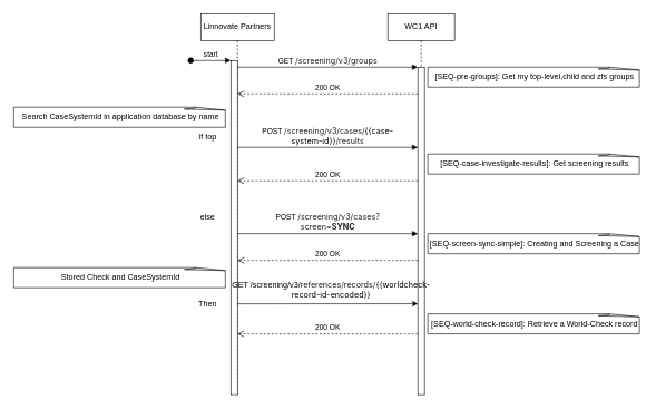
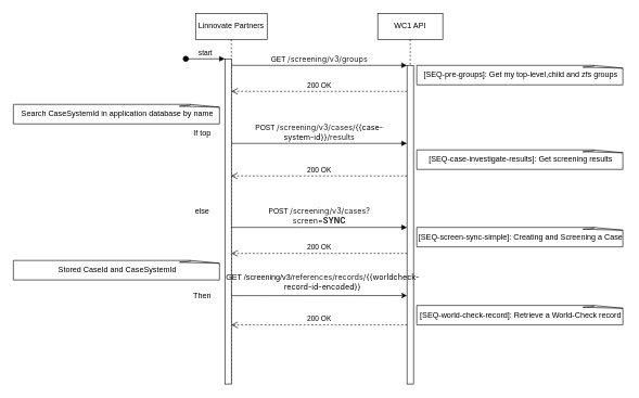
- <mxCell id="17" value="Stored Check and CaseSystemId" style="whiteSpace=wrap;html=1;shape=mxgraph.basic.document" vertex="1" parent="1"><mxGeometry x="20" y="400" width="320" height="30" as="geometry" /></mxCell>
+ <mxCell id="17" value="Stored CaseId and CaseSystemId" style="whiteSpace=wrap;html=1;shape=mxgraph.basic.document" vertex="1" parent="1"><mxGeometry x="20" y="400" width="320" height="30" as="geometry" /></mxCell>
